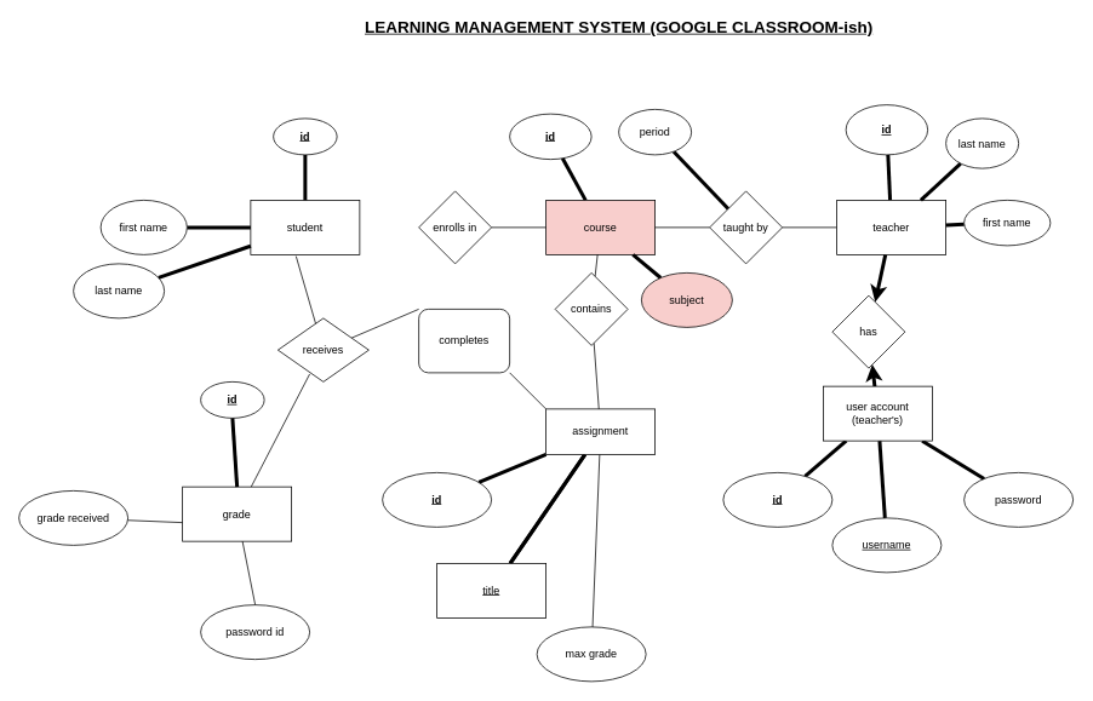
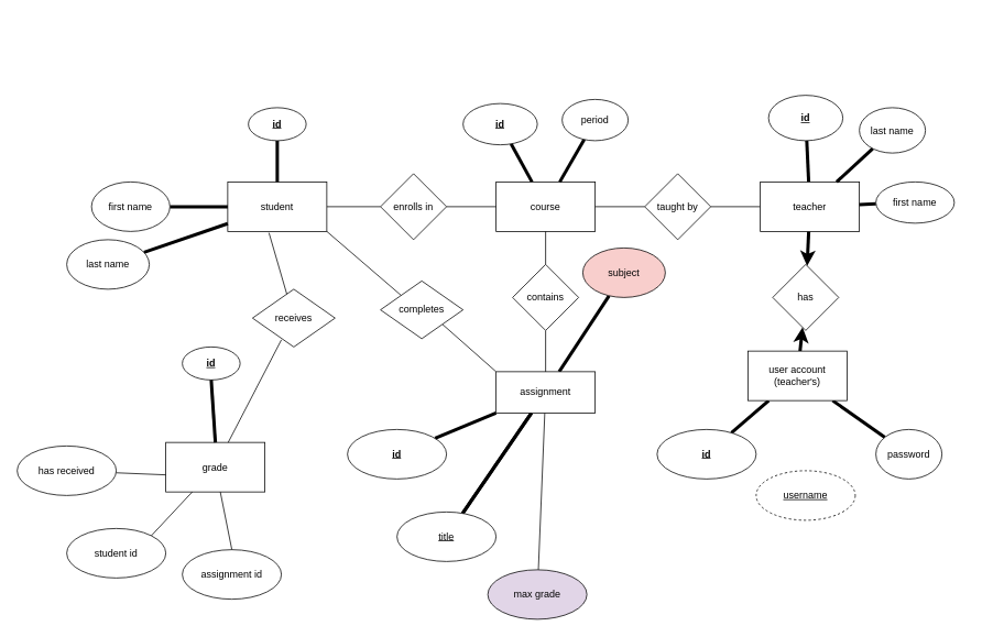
- <mxCell id="2" value="&lt;font style=&quot;font-size: 18px&quot;&gt;&lt;b&gt;&lt;u&gt;LEARNING MANAGEMENT SYSTEM (GOOGLE CLASSROOM-ish)&lt;/u&gt;&lt;/b&gt;&lt;/font&gt;" style="text;html=1;align=center;verticalAlign=middle;resizable=0;points=[];autosize=1;strokeColor=none;fillColor=none;" parent="1" vertex="1"><mxGeometry x="395" y="20" width="570" height="20" as="geometry" /></mxCell>
- <mxCell id="14" value="" style="edgeStyle=none;html=1;endArrow=none;endFill=0;strokeWidth=4;" parent="1" source="15" target="29" edge="1"><mxGeometry relative="1" as="geometry" /></mxCell>
+ <mxCell id="14" value="" style="edgeStyle=none;html=1;endArrow=none;endFill=0;strokeWidth=4;" parent="1" source="15" target="10" edge="1"><mxGeometry relative="1" as="geometry" /></mxCell>
+ <mxCell id="3" value="" style="edgeStyle=none;html=1;endArrow=none;endFill=0;strokeWidth=1;" parent="1" source="4" target="17" edge="1"><mxGeometry relative="1" as="geometry" /></mxCell>
- <mxCell id="10" value="course" style="rounded=0;whiteSpace=wrap;html=1;fillColor=#f8cecc;" parent="1" vertex="1"><mxGeometry x="600" y="220" width="120" height="60" as="geometry" /></mxCell>
+ <mxCell id="10" value="course" style="rounded=0;whiteSpace=wrap;html=1;" parent="1" vertex="1"><mxGeometry x="600" y="220" width="120" height="60" as="geometry" /></mxCell>
- <mxCell id="12" value="" style="edgeStyle=none;html=1;endArrow=none;endFill=0;strokeWidth=4;" parent="1" source="13" target="10" edge="1"><mxGeometry relative="1" as="geometry" /></mxCell>
+ <mxCell id="12" value="" style="edgeStyle=none;html=1;endArrow=none;endFill=0;strokeWidth=4;" parent="1" source="13" target="22" edge="1"><mxGeometry relative="1" as="geometry" /></mxCell>
- <mxCell id="27" value="contains" style="rhombus;whiteSpace=wrap;html=1;" parent="1" vertex="1"><mxGeometry x="610" y="300" width="80" height="80" as="geometry" /></mxCell>
+ <mxCell id="27" value="contains" style="rhombus;whiteSpace=wrap;html=1;" parent="1" vertex="1"><mxGeometry x="620" y="320" width="80" height="80" as="geometry" /></mxCell>
- <mxCell id="51" style="edgeStyle=none;html=1;exitX=0;exitY=0;exitDx=0;exitDy=0;endArrow=none;endFill=0;strokeWidth=1;" parent="1" source="53" target="63" edge="1"><mxGeometry relative="1" as="geometry" /></mxCell>
+ <mxCell id="51" style="edgeStyle=none;html=1;exitX=0;exitY=0;exitDx=0;exitDy=0;entryX=1;entryY=1;entryDx=0;entryDy=0;endArrow=none;endFill=0;strokeWidth=1;" parent="1" source="53" target="4" edge="1"><mxGeometry relative="1" as="geometry" /></mxCell>
- <mxCell id="39" value="has" style="rhombus;whiteSpace=wrap;html=1;" parent="1" vertex="1"><mxGeometry x="915" y="325" width="80" height="80" as="geometry" /></mxCell>
+ <mxCell id="39" value="has" style="rhombus;whiteSpace=wrap;html=1;" parent="1" vertex="1"><mxGeometry x="935" y="320" width="80" height="80" as="geometry" /></mxCell>
- <mxCell id="53" value="completes" style="whiteSpace=wrap;html=1;rounded=1;" parent="1" vertex="1"><mxGeometry x="460" y="340" width="100" height="70" as="geometry" /></mxCell>
+ <mxCell id="53" value="completes" style="rhombus;whiteSpace=wrap;html=1;" parent="1" vertex="1"><mxGeometry x="460" y="340" width="100" height="70" as="geometry" /></mxCell>
- <mxCell id="42" value="" style="edgeStyle=none;html=1;endArrow=none;endFill=0;strokeWidth=4;" parent="1" source="44" target="46" edge="1"><mxGeometry relative="1" as="geometry" /></mxCell>
- <mxCell id="47" value="password" style="ellipse;whiteSpace=wrap;html=1;rounded=0;" parent="1" vertex="1"><mxGeometry x="1060" y="520" width="120" height="60" as="geometry" /></mxCell>
+ <mxCell id="47" value="password" style="ellipse;whiteSpace=wrap;html=1;rounded=0;" parent="1" vertex="1"><mxGeometry x="1060" y="520" width="80" height="60" as="geometry" /></mxCell>
- <mxCell id="54" value="grade received" style="ellipse;whiteSpace=wrap;html=1;" parent="1" vertex="1"><mxGeometry x="20" y="540" width="120" height="60" as="geometry" /></mxCell>
+ <mxCell id="54" value="has received" style="ellipse;whiteSpace=wrap;html=1;" parent="1" vertex="1"><mxGeometry x="20" y="540" width="120" height="60" as="geometry" /></mxCell>
- <mxCell id="46" value="&lt;u&gt;username&lt;/u&gt;" style="ellipse;whiteSpace=wrap;html=1;rounded=0;" parent="1" vertex="1"><mxGeometry x="915" y="570" width="120" height="60" as="geometry" /></mxCell>
+ <mxCell id="46" value="&lt;u&gt;username&lt;/u&gt;" style="ellipse;whiteSpace=wrap;html=1;rounded=0;dashed=1;" parent="1" vertex="1"><mxGeometry x="915" y="570" width="120" height="60" as="geometry" /></mxCell>
+ <mxCell id="60" style="edgeStyle=none;html=1;exitX=1;exitY=0;exitDx=0;exitDy=0;endArrow=none;endFill=0;strokeWidth=1;" edge="1" parent="1" source="59" target="55"><mxGeometry relative="1" as="geometry"><mxPoint x="180" y="648.75" as="sourcePoint" /><mxPoint x="241.4" y="588.62" as="targetPoint" /></mxGeometry></mxCell>
- <mxCell id="49" value="&lt;u&gt;title&lt;/u&gt;" style="whiteSpace=wrap;html=1;rounded=0;" parent="1" vertex="1"><mxGeometry x="480" y="620" width="120" height="60" as="geometry" /></mxCell>
+ <mxCell id="49" value="&lt;u&gt;title&lt;/u&gt;" style="ellipse;whiteSpace=wrap;html=1;rounded=0;" parent="1" vertex="1"><mxGeometry x="480" y="620" width="120" height="60" as="geometry" /></mxCell>
+ <mxCell id="59" value="student id" style="ellipse;whiteSpace=wrap;html=1;" vertex="1" parent="1"><mxGeometry x="80" y="640" width="120" height="60" as="geometry" /></mxCell>
- <mxCell id="61" value="password id" style="ellipse;whiteSpace=wrap;html=1;" vertex="1" parent="1"><mxGeometry x="220" y="665.69" width="120" height="60" as="geometry" /></mxCell>
+ <mxCell id="61" value="assignment id" style="ellipse;whiteSpace=wrap;html=1;" vertex="1" parent="1"><mxGeometry x="220" y="665.69" width="120" height="60" as="geometry" /></mxCell>
- <mxCell id="50" value="max grade" style="ellipse;whiteSpace=wrap;html=1;rounded=0;" parent="1" vertex="1"><mxGeometry x="590" y="690" width="120" height="60" as="geometry" /></mxCell>
+ <mxCell id="50" value="max grade" style="ellipse;whiteSpace=wrap;html=1;rounded=0;fillColor=#e1d5e7;" parent="1" vertex="1"><mxGeometry x="590" y="690" width="120" height="60" as="geometry" /></mxCell>
